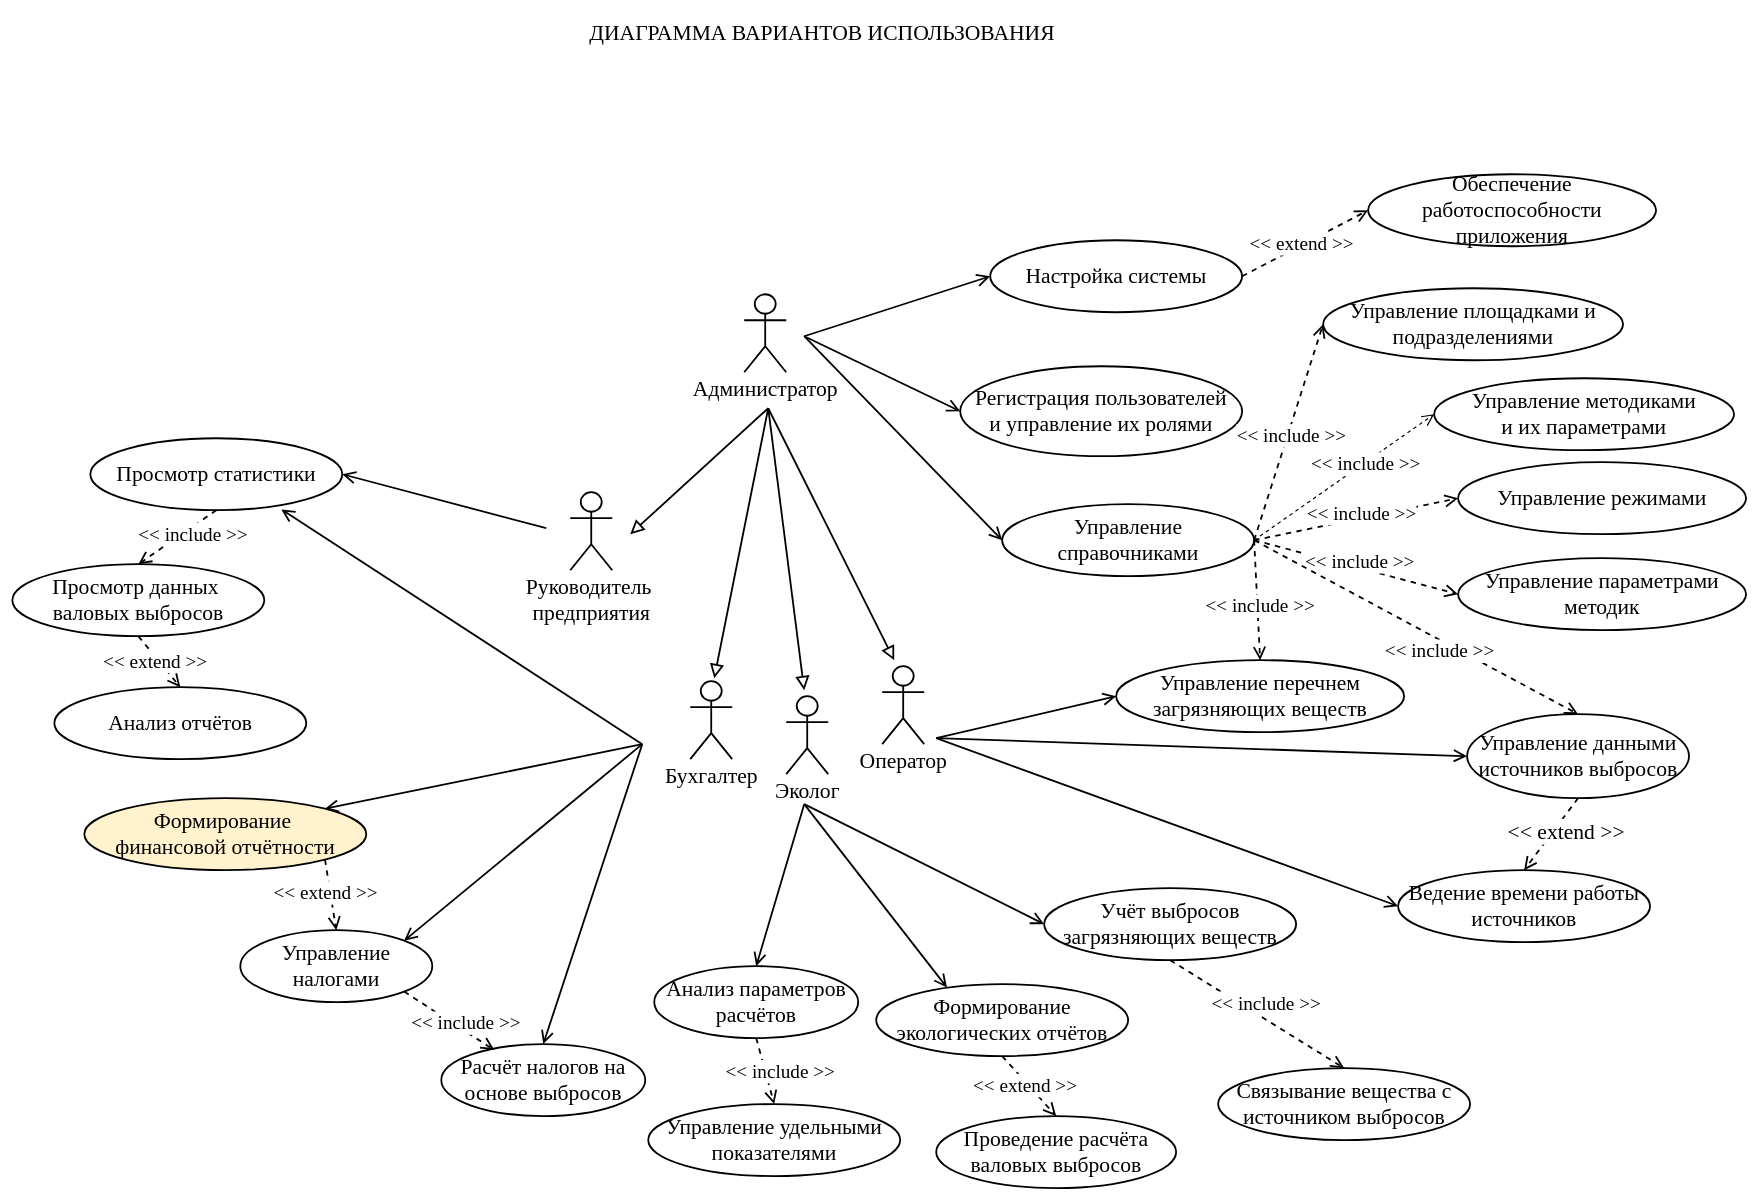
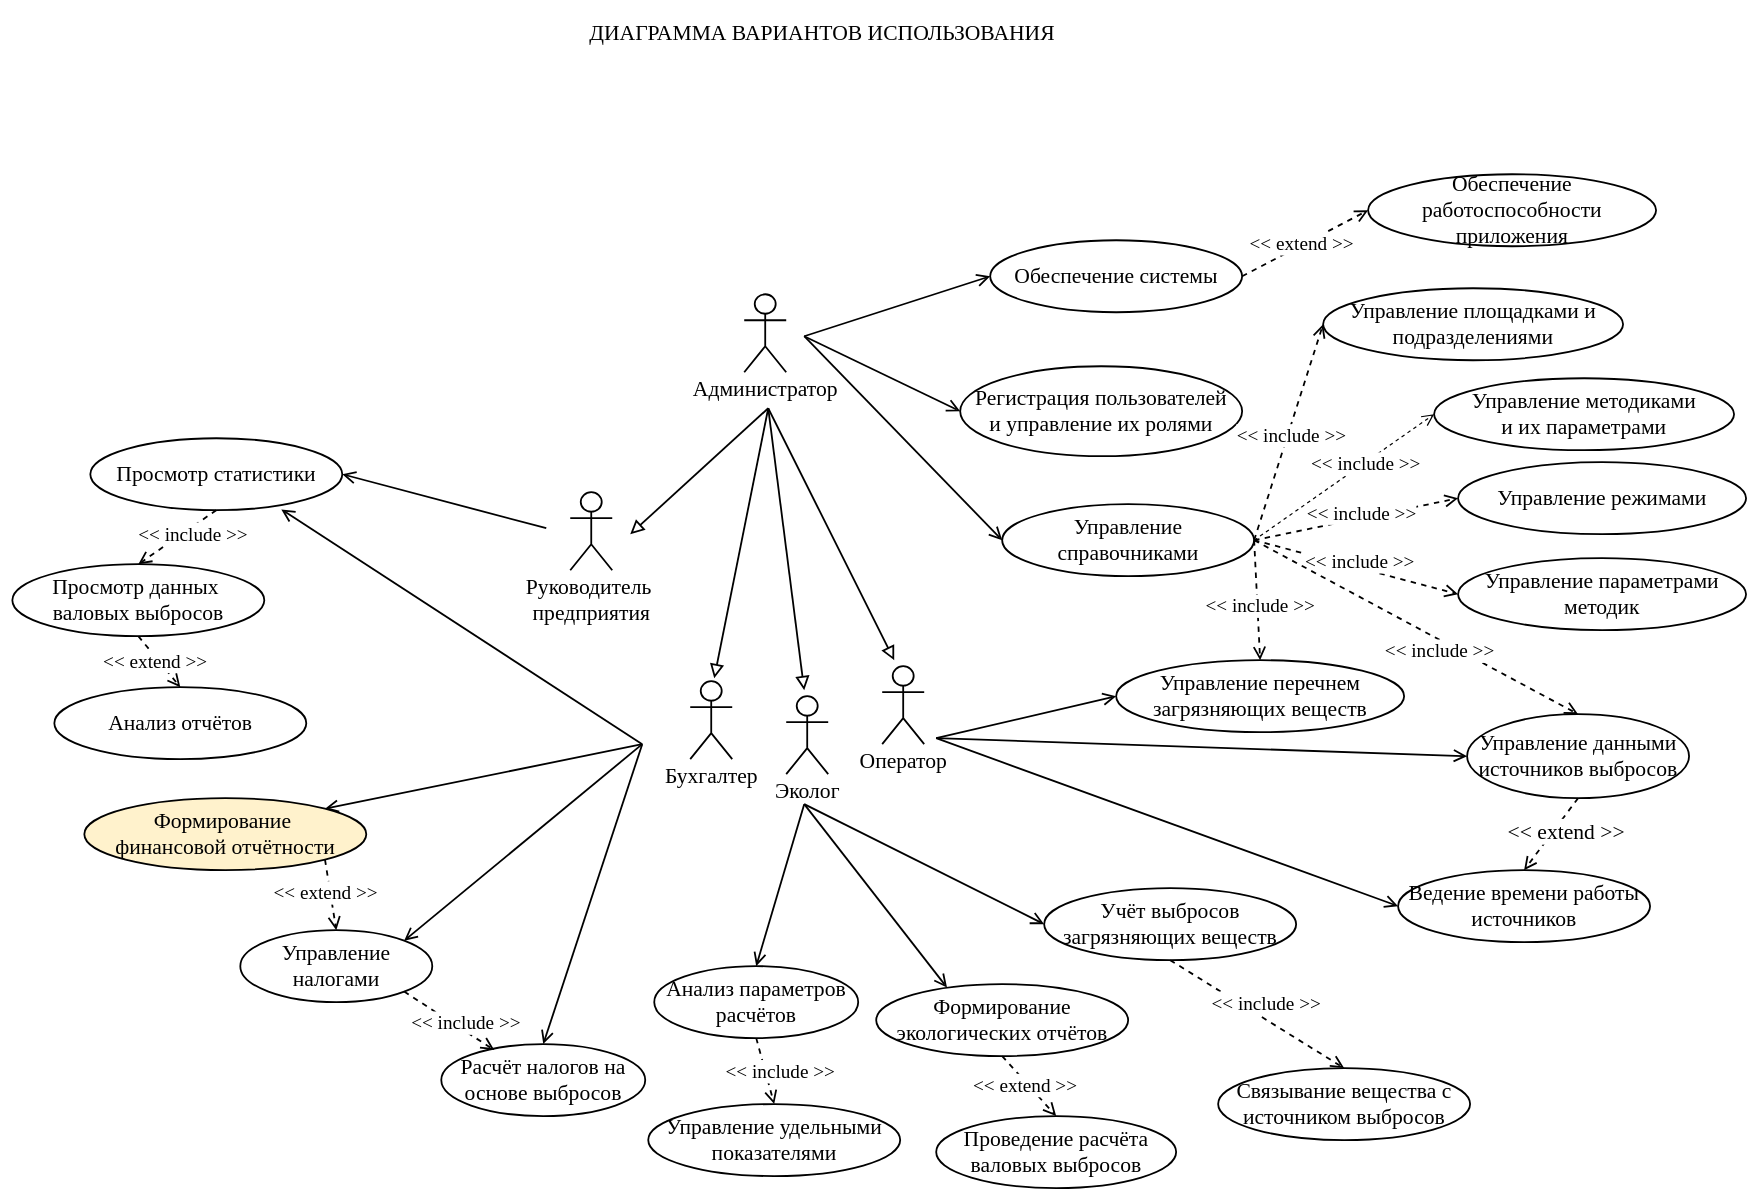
- <mxCell id="34" value="Настройка системы" style="ellipse;whiteSpace=wrap;html=1;fontSize=36;strokeWidth=3;fontColor=#000000;fontFamily=Times New Roman;" parent="1" vertex="1"><mxGeometry x="1650" y="400" width="420" height="120" as="geometry" /></mxCell>
+ <mxCell id="34" value="Обеспечение системы" style="ellipse;whiteSpace=wrap;html=1;fontSize=36;strokeWidth=3;fontColor=#000000;fontFamily=Times New Roman;" parent="1" vertex="1"><mxGeometry x="1650" y="400" width="420" height="120" as="geometry" /></mxCell>
